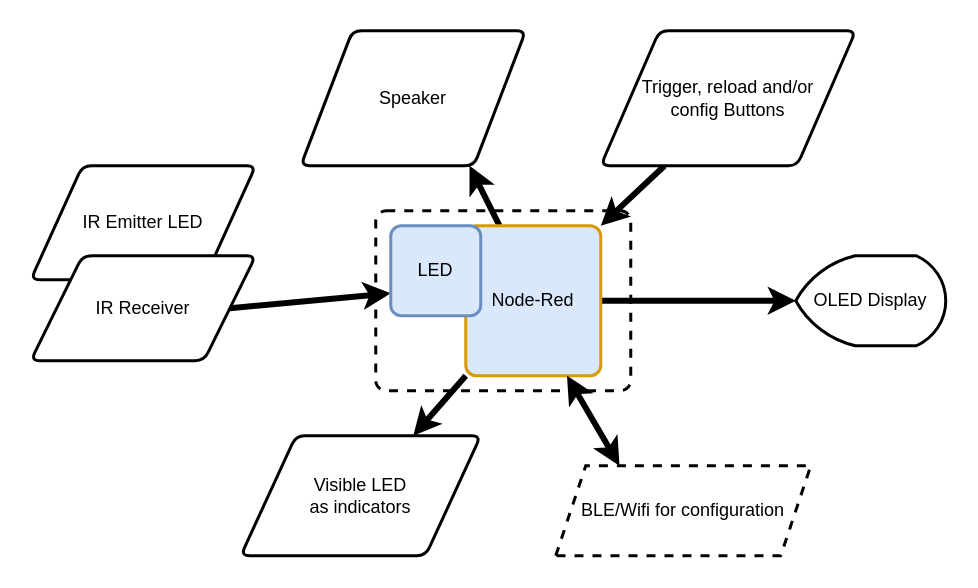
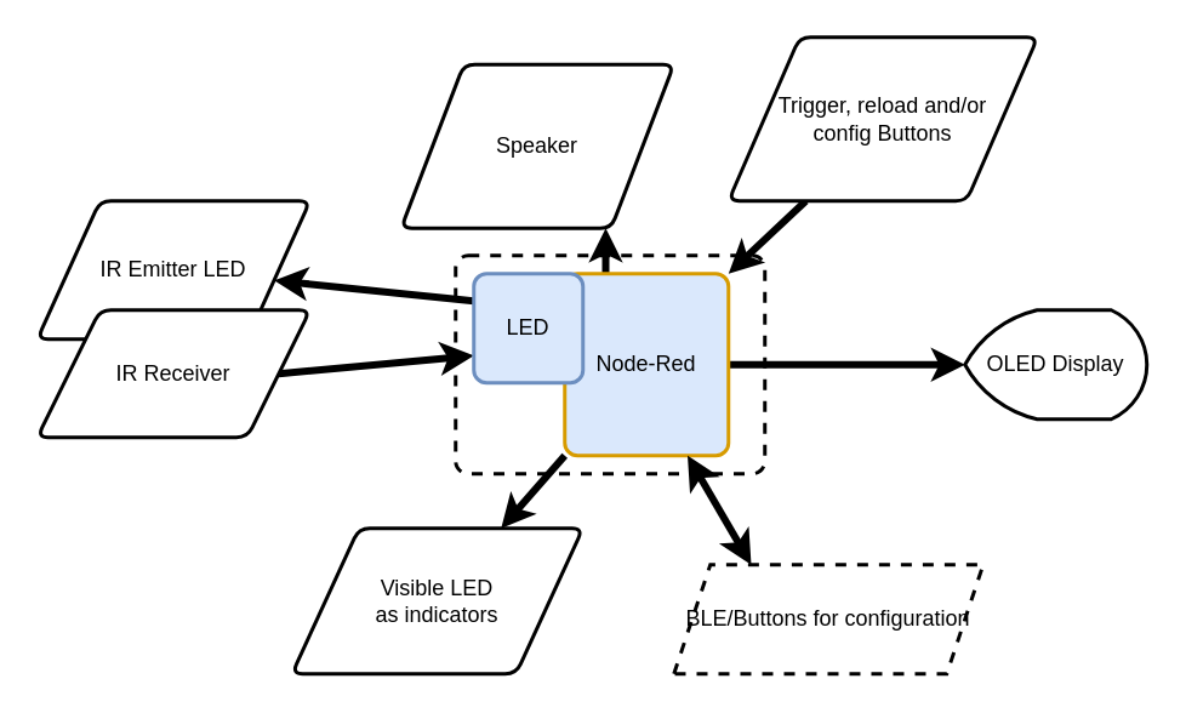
- <mxCell id="12" value="Speaker" style="shape=parallelogram;html=1;strokeWidth=2;perimeter=parallelogramPerimeter;whiteSpace=wrap;rounded=1;arcSize=12;size=0.23;" vertex="1" parent="1"><mxGeometry x="200" y="20" width="150" height="90" as="geometry" /></mxCell>
+ <mxCell id="12" value="Speaker" style="shape=parallelogram;html=1;strokeWidth=2;perimeter=parallelogramPerimeter;whiteSpace=wrap;rounded=1;arcSize=12;size=0.23;" vertex="1" parent="1"><mxGeometry x="220" y="35" width="150" height="90" as="geometry" /></mxCell>
+ <mxCell id="5" style="edgeStyle=none;rounded=1;orthogonalLoop=1;jettySize=auto;html=1;exitX=0;exitY=0.25;exitDx=0;exitDy=0;strokeWidth=4;" edge="1" parent="1" source="16" target="9"><mxGeometry relative="1" as="geometry" /></mxCell>
- <mxCell id="18" value="BLE/Wifi for configuration" style="shape=parallelogram;perimeter=parallelogramPerimeter;whiteSpace=wrap;html=1;fixedSize=1;dashed=1;fillColor=none;strokeWidth=2;" vertex="1" parent="1"><mxGeometry x="370" y="310" width="170" height="60" as="geometry" /></mxCell>
+ <mxCell id="18" value="BLE/Buttons for configuration" style="shape=parallelogram;perimeter=parallelogramPerimeter;whiteSpace=wrap;html=1;fixedSize=1;dashed=1;fillColor=none;strokeWidth=2;" vertex="1" parent="1"><mxGeometry x="370" y="310" width="170" height="60" as="geometry" /></mxCell>
